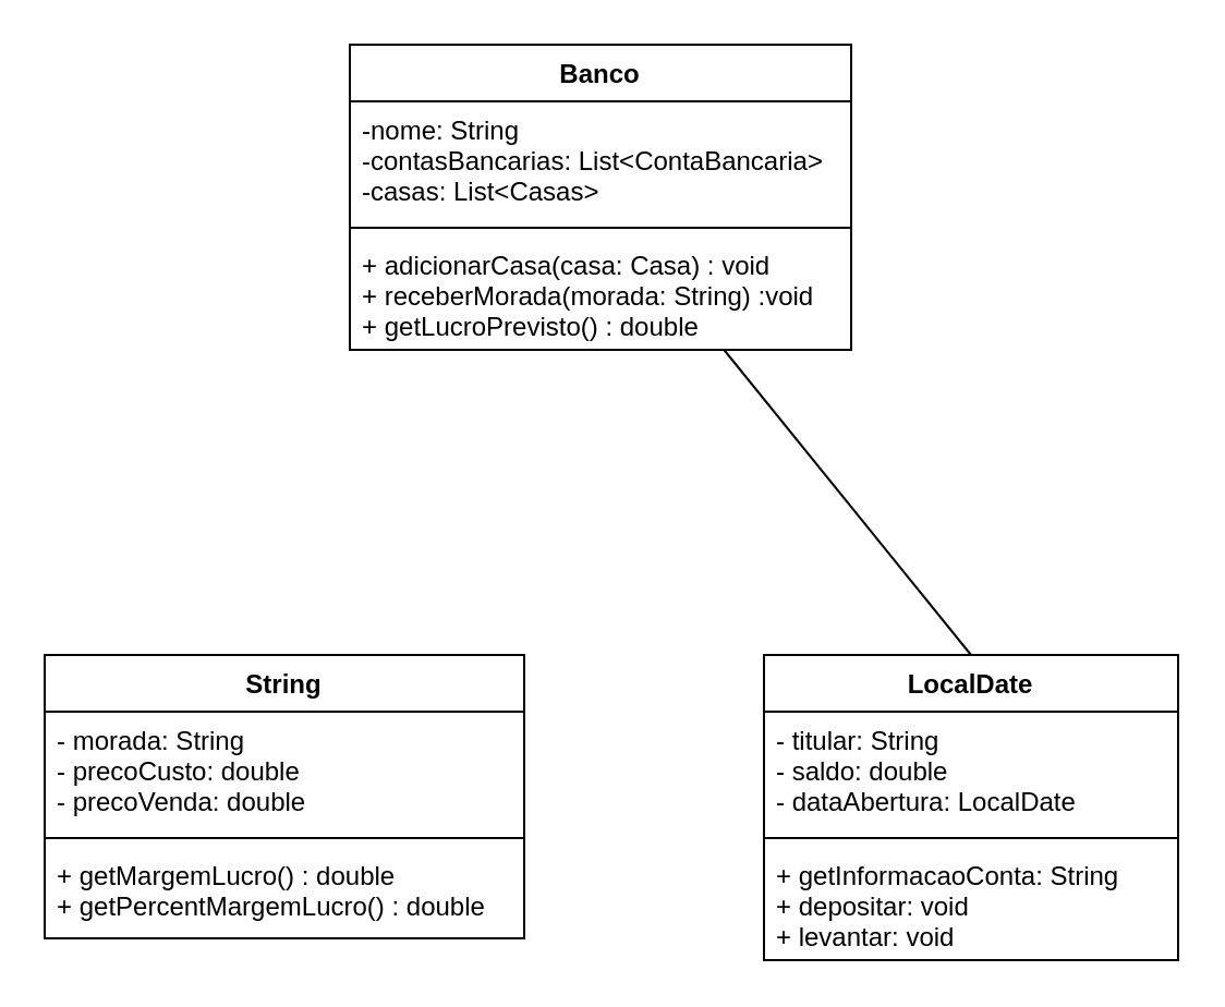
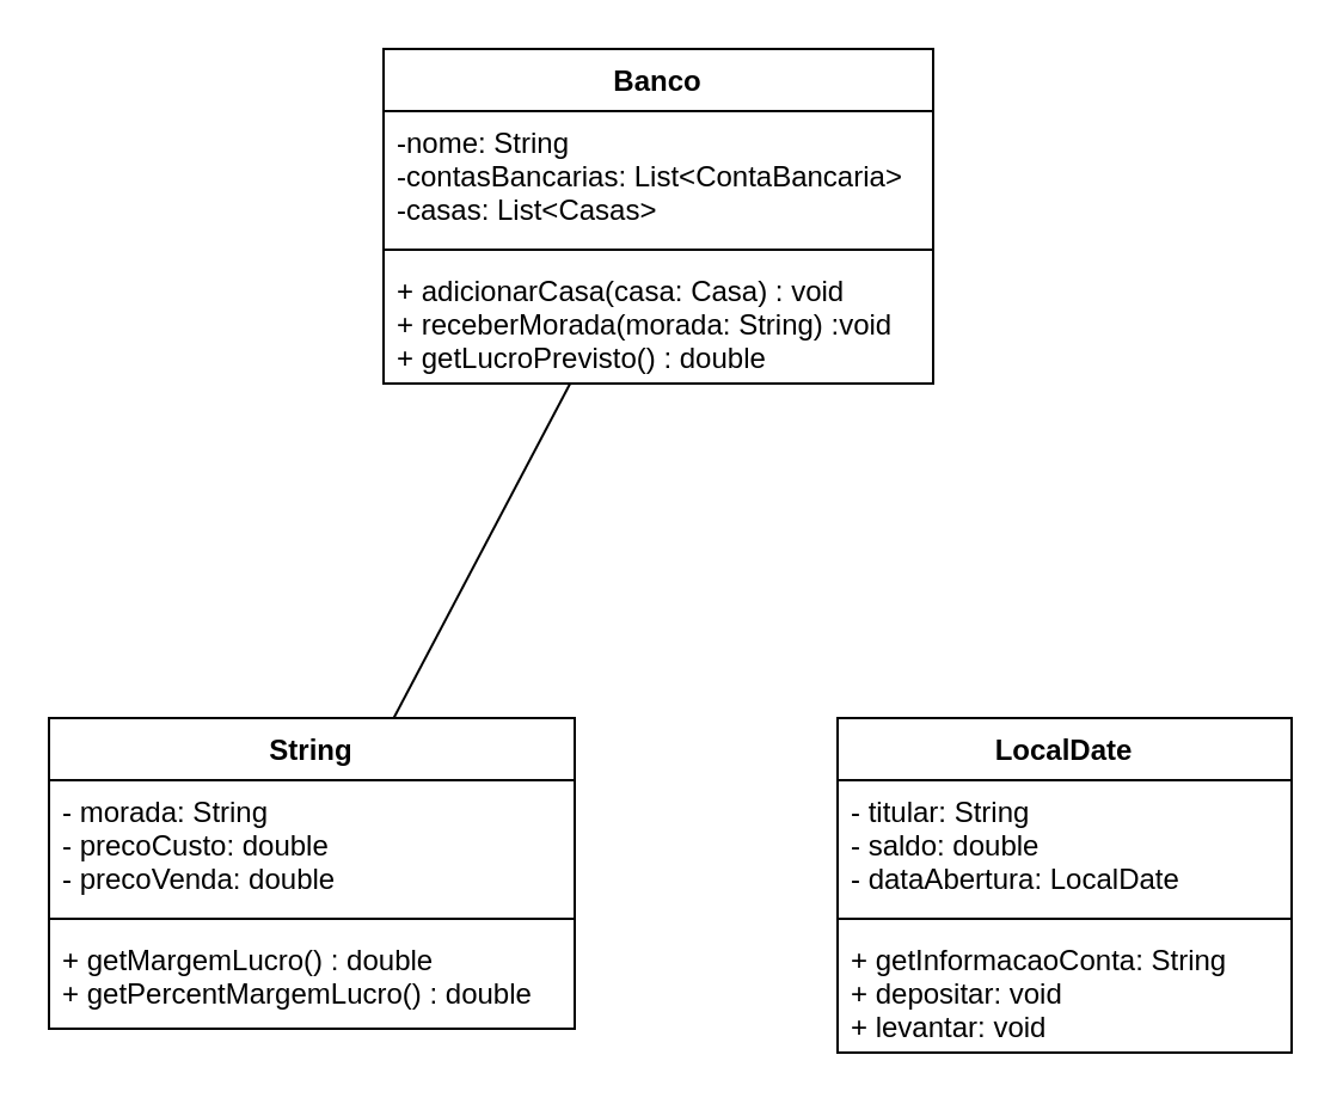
+ <mxCell id="15" value="" style="endArrow=none;html=1;rounded=0;" parent="1" source="2" target="10" edge="1"><mxGeometry width="50" height="50" relative="1" as="geometry"><mxPoint x="360" y="204.286" as="sourcePoint" /><mxPoint x="560" y="380" as="targetPoint" /></mxGeometry></mxCell>
- <mxCell id="14" value="" style="endArrow=none;html=1;rounded=0;entryX=0.5;entryY=0;entryDx=0;entryDy=0;" parent="1" source="2" target="6" edge="1"><mxGeometry width="50" height="50" relative="1" as="geometry"><mxPoint x="270" y="410" as="sourcePoint" /><mxPoint x="320" y="360" as="targetPoint" /></mxGeometry></mxCell>
